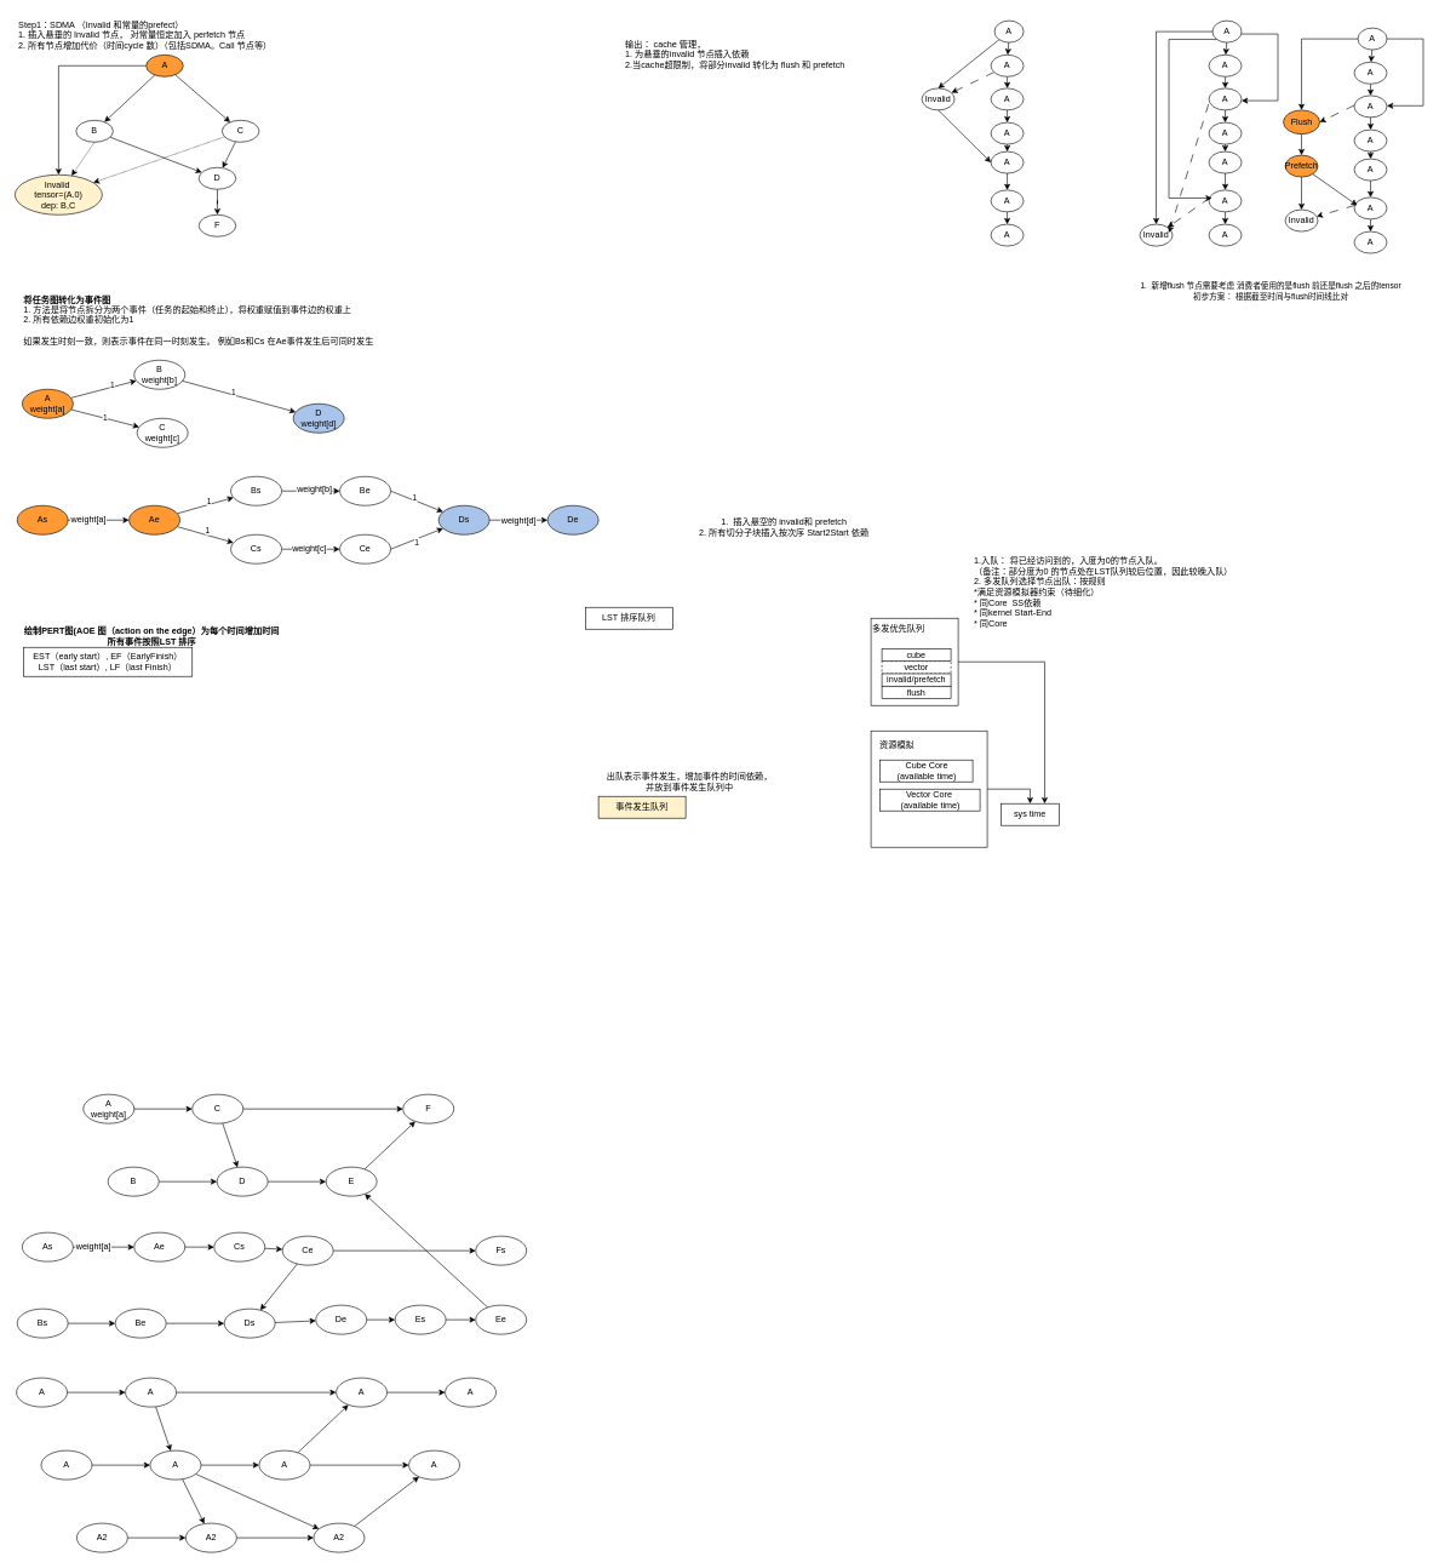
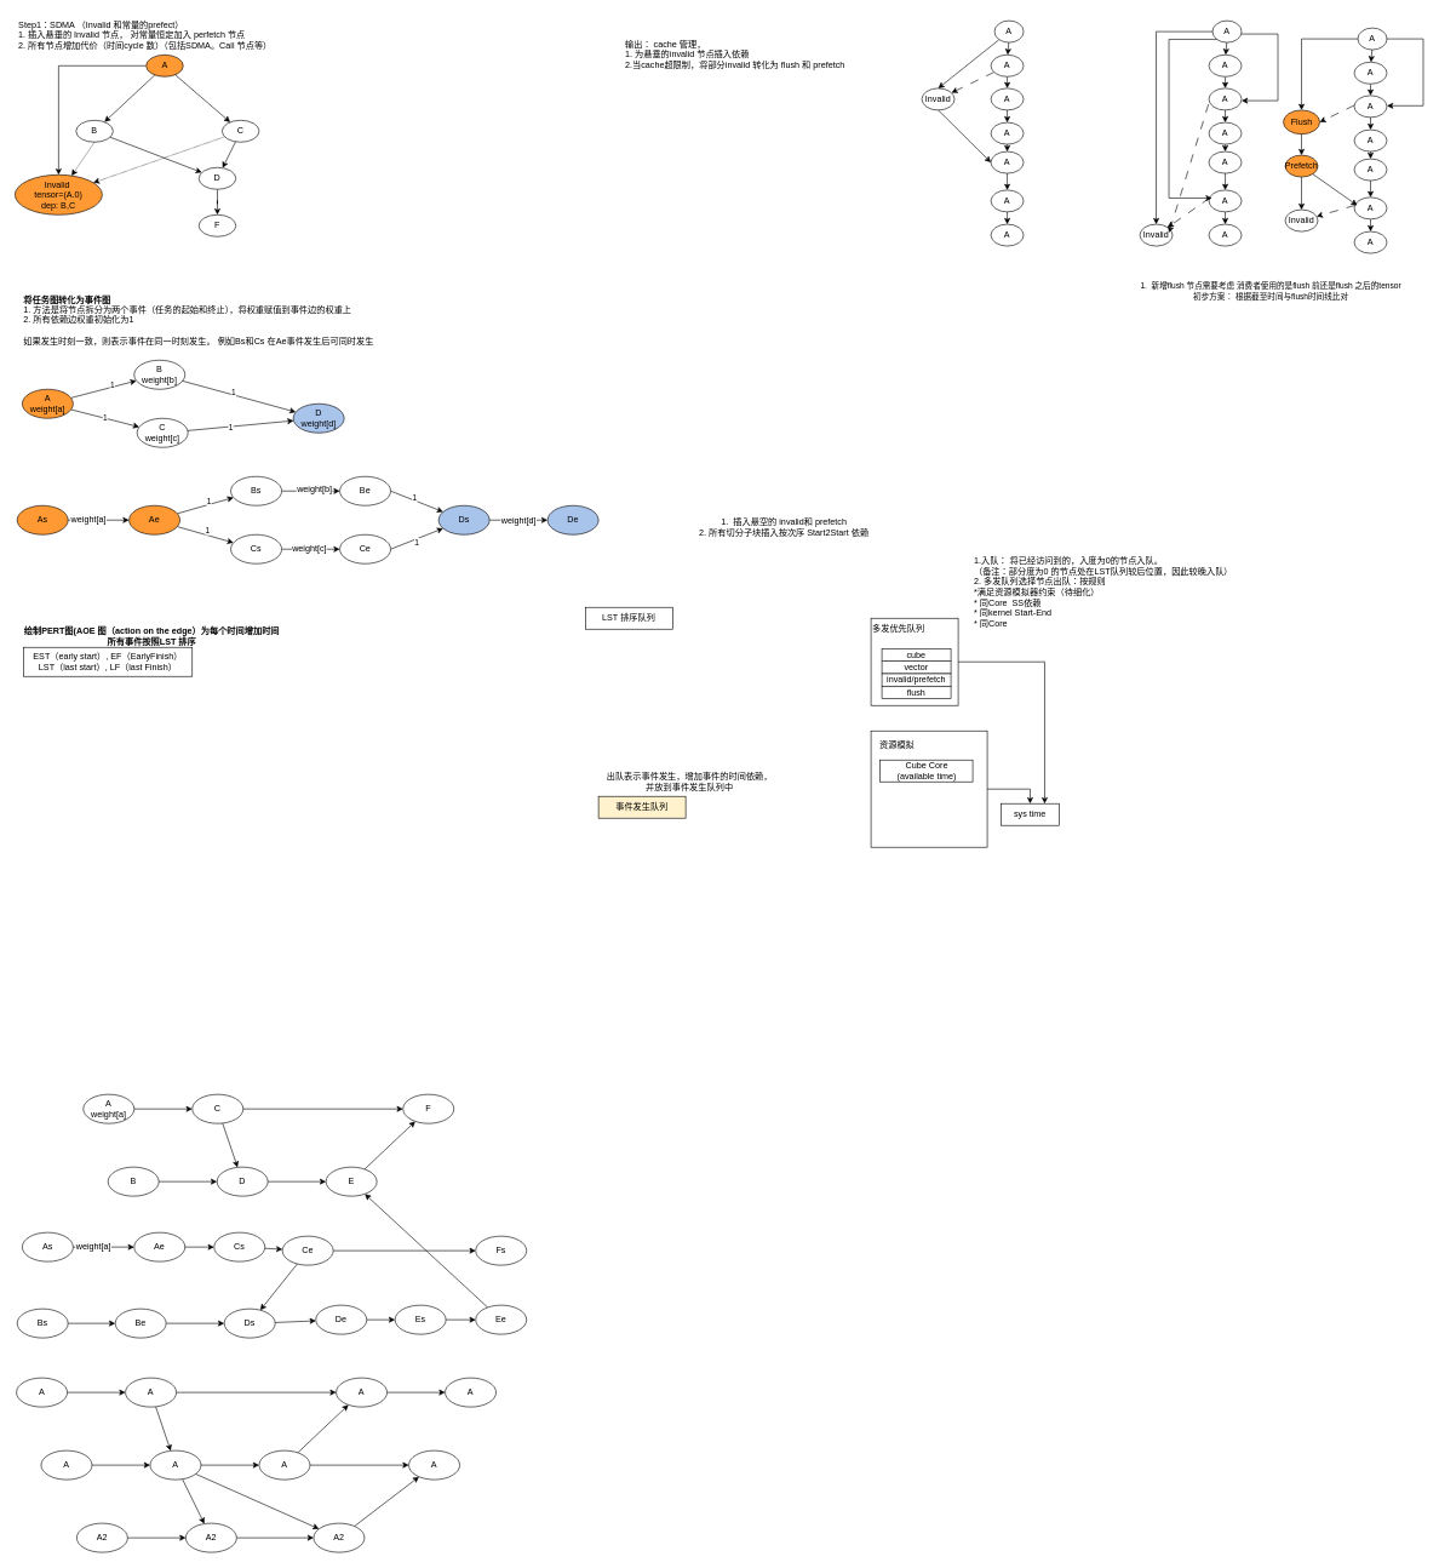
- <mxCell id="110" value="Invalid&amp;nbsp;&lt;div&gt;tensor=(A.0)&lt;div&gt;dep: B,C&lt;/div&gt;&lt;/div&gt;" style="ellipse;whiteSpace=wrap;html=1;fillColor=#fff2cc;" parent="1" vertex="1"><mxGeometry x="20" y="240" width="120" height="55" as="geometry" /></mxCell>
+ <mxCell id="110" value="Invalid&amp;nbsp;&lt;div&gt;tensor=(A.0)&lt;div&gt;dep: B,C&lt;/div&gt;&lt;/div&gt;" style="ellipse;whiteSpace=wrap;html=1;fillColor=#FF9933;" parent="1" vertex="1"><mxGeometry x="20" y="240" width="120" height="55" as="geometry" /></mxCell>
+ <mxCell id="71" value="" style="rounded=0;orthogonalLoop=1;jettySize=auto;html=1;" parent="1" source="67" target="68" edge="1"><mxGeometry relative="1" as="geometry"><mxPoint x="414.741" y="594.456" as="sourcePoint" /></mxGeometry></mxCell>
+ <mxCell id="72" value="1" style="edgeLabel;html=1;align=center;verticalAlign=middle;resizable=0;points=[];" parent="71" vertex="1" connectable="0"><mxGeometry x="-0.199" relative="1" as="geometry"><mxPoint as="offset" /></mxGeometry></mxCell>
- <mxCell id="184" value="vector" style="rounded=0;whiteSpace=wrap;html=1;dashed=1;" vertex="1" parent="183"><mxGeometry y="17.143" width="95" height="17.143" as="geometry" /></mxCell>
+ <mxCell id="184" value="vector" style="rounded=0;whiteSpace=wrap;html=1;" vertex="1" parent="183"><mxGeometry y="17.143" width="95" height="17.143" as="geometry" /></mxCell>
- <mxCell id="192" value="Vector Core&amp;nbsp;&lt;div&gt;(available time)&lt;/div&gt;" style="rounded=0;whiteSpace=wrap;html=1;" vertex="1" parent="188"><mxGeometry x="12.5" y="80" width="137.5" height="30" as="geometry" /></mxCell>
